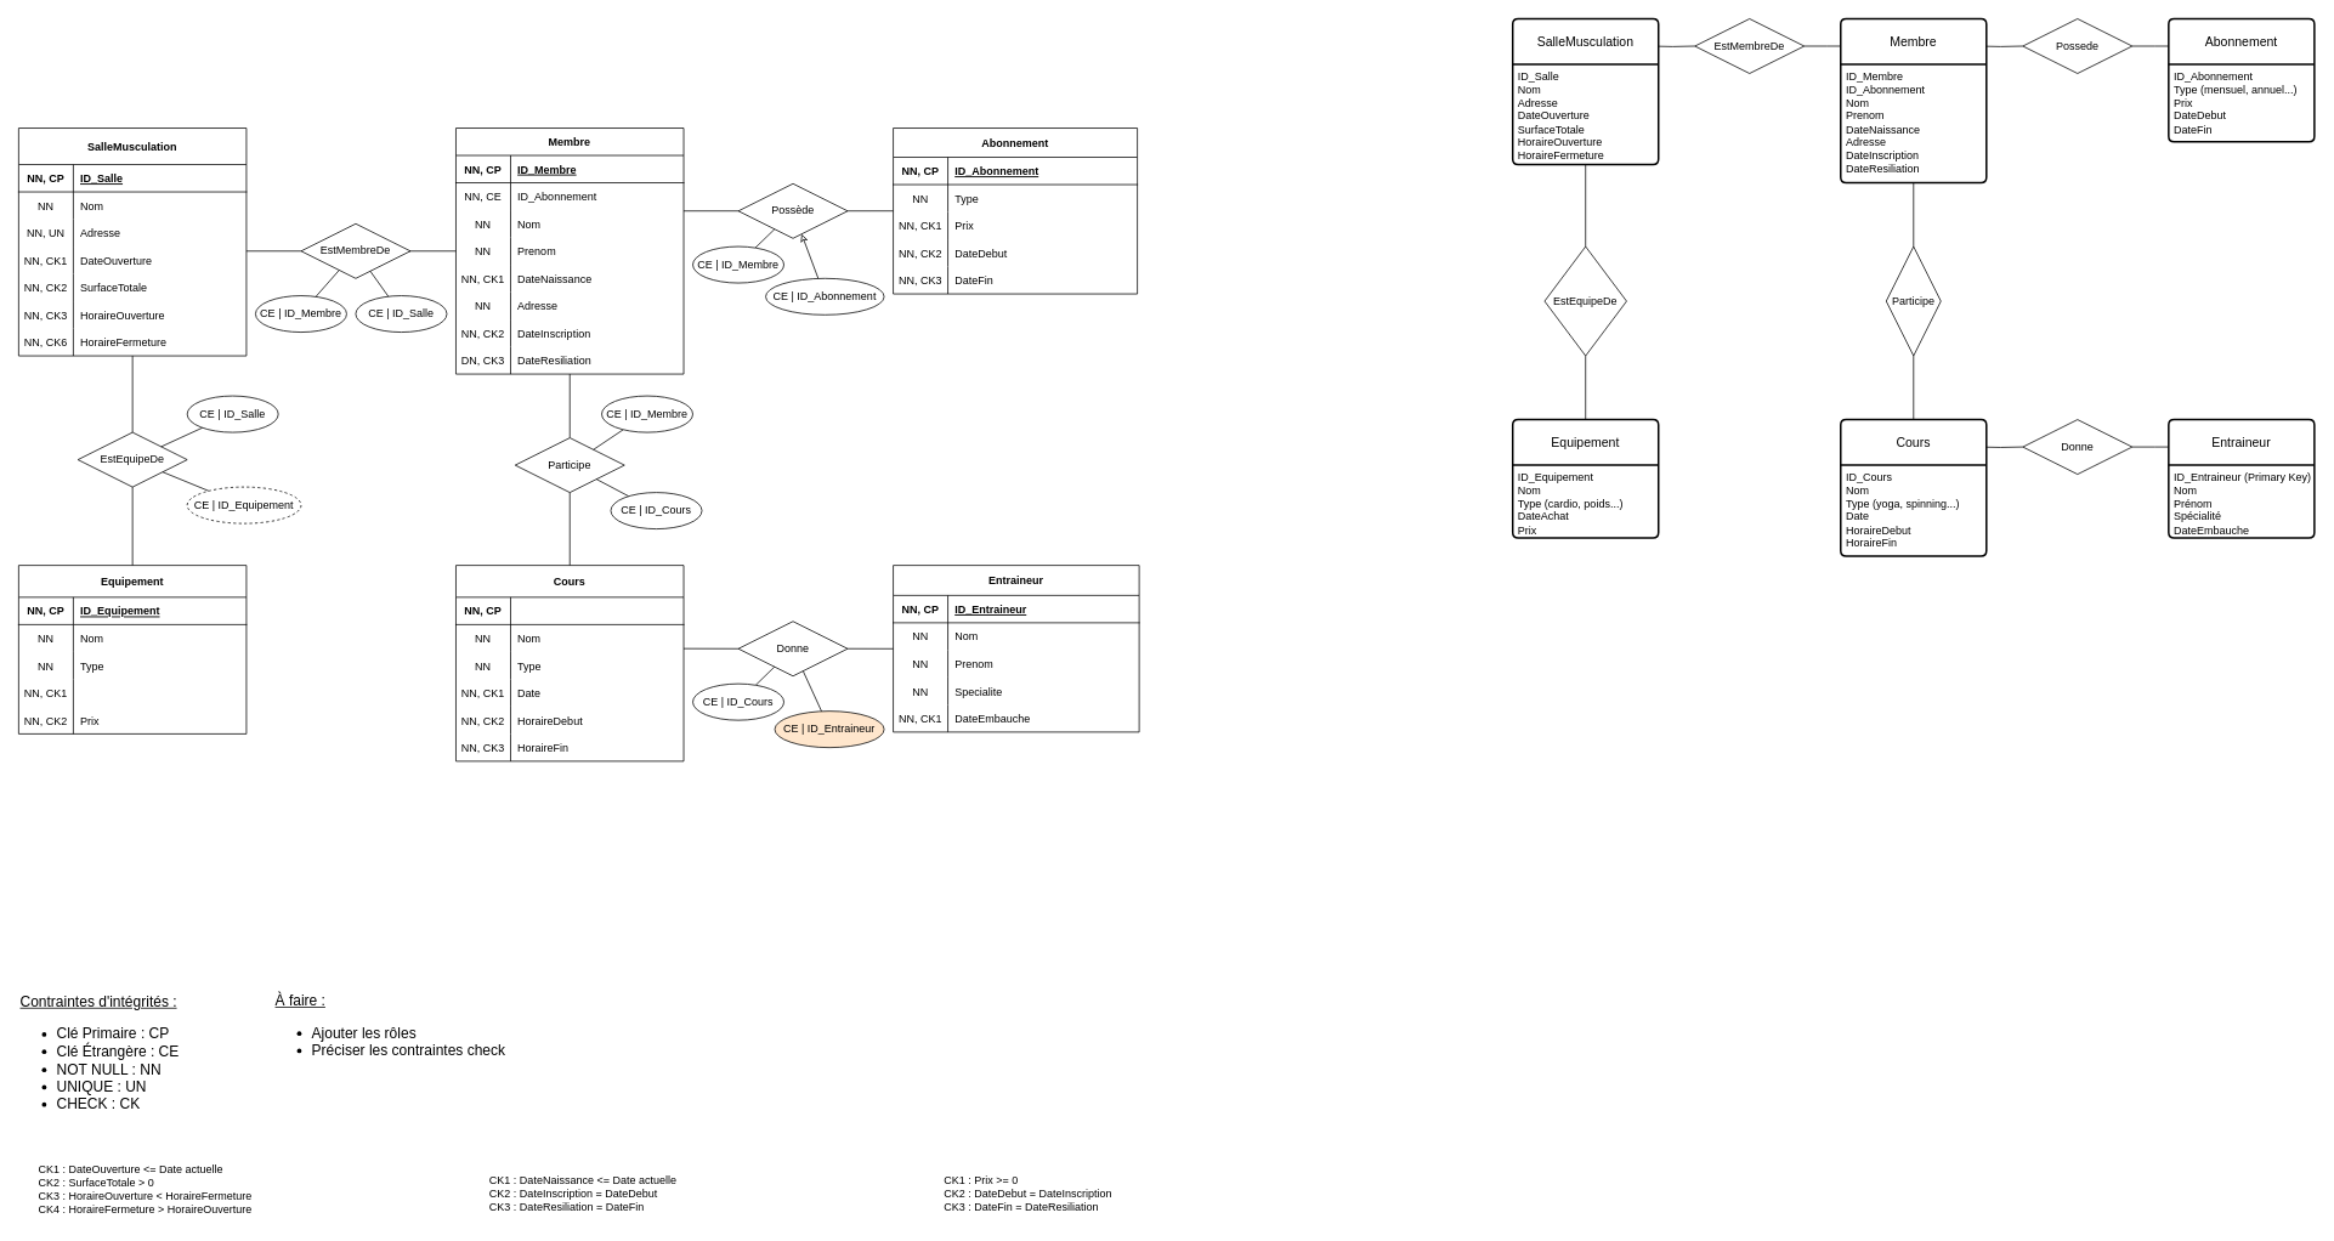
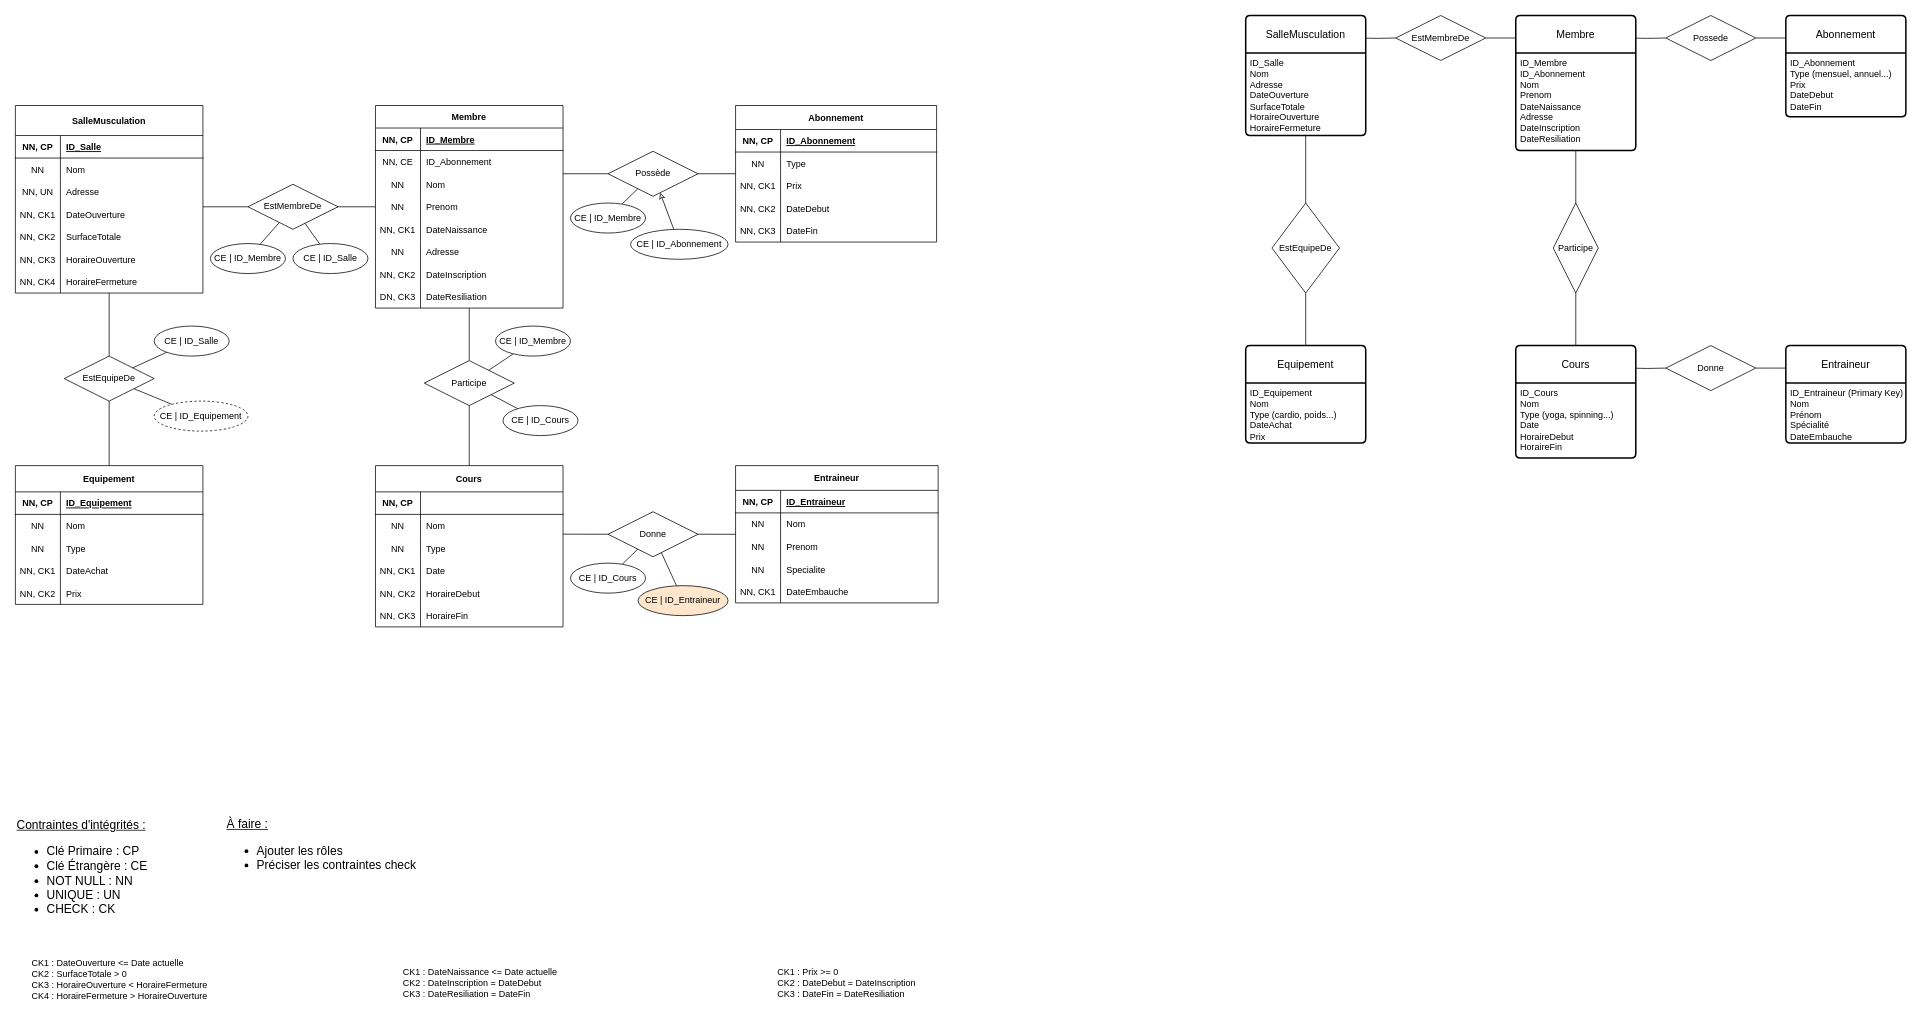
- <mxCell id="63" value="NN, CK6" style="shape=partialRectangle;overflow=hidden;connectable=0;fillColor=none;top=0;left=0;bottom=0;right=0;" vertex="1" parent="62"><mxGeometry width="60" height="30" as="geometry"><mxRectangle width="60" height="30" as="alternateBounds" /></mxGeometry></mxCell>
+ <mxCell id="63" value="NN, CK4" style="shape=partialRectangle;overflow=hidden;connectable=0;fillColor=none;top=0;left=0;bottom=0;right=0;" vertex="1" parent="62"><mxGeometry width="60" height="30" as="geometry"><mxRectangle width="60" height="30" as="alternateBounds" /></mxGeometry></mxCell>
+ <mxCell id="95" value="DateAchat" style="shape=partialRectangle;overflow=hidden;connectable=0;fillColor=none;top=0;left=0;bottom=0;right=0;align=left;spacingLeft=6;" vertex="1" parent="93"><mxGeometry x="60" width="190" height="30" as="geometry"><mxRectangle width="190" height="30" as="alternateBounds" /></mxGeometry></mxCell>
